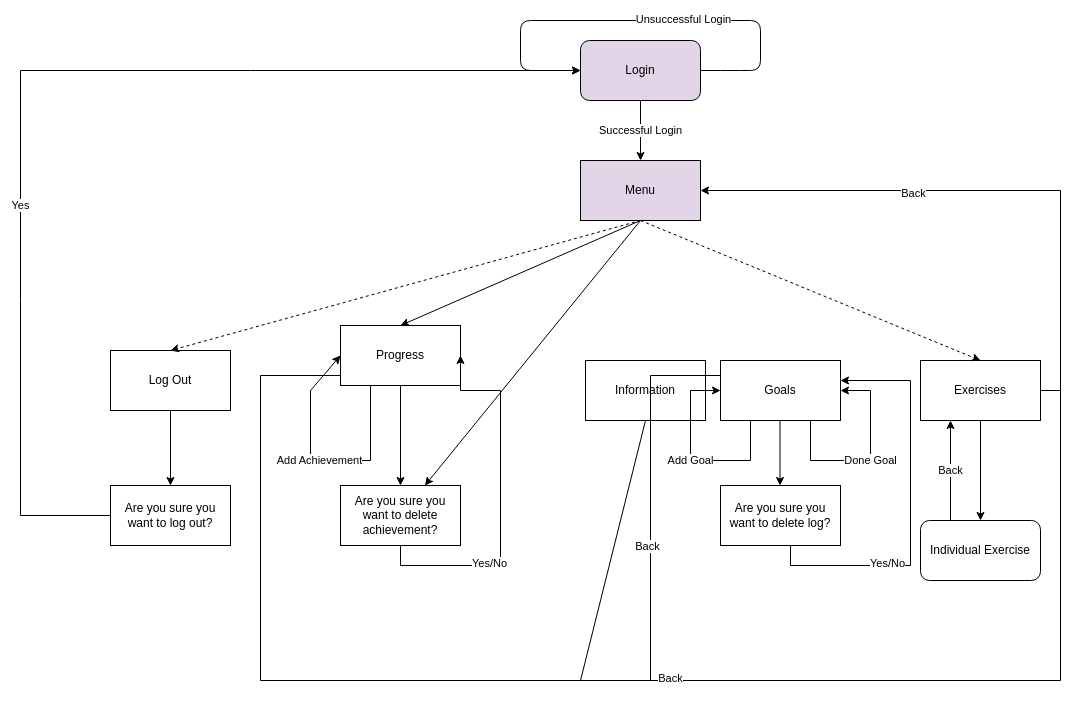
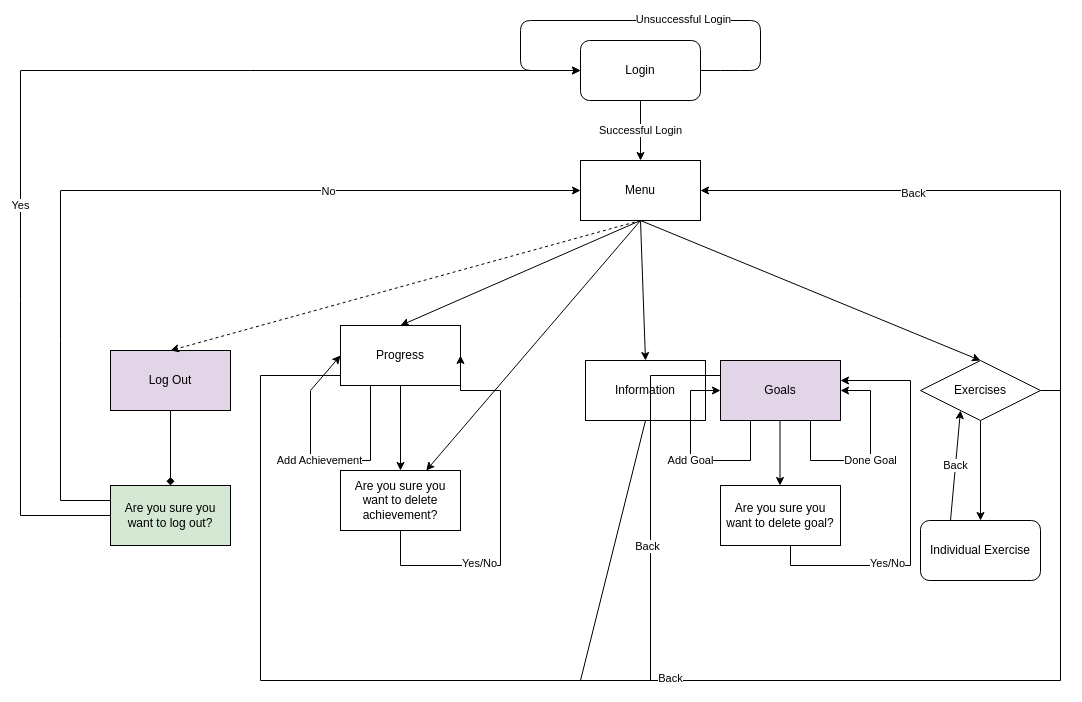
- <mxCell id="33" value="Login" style="rounded=1;whiteSpace=wrap;html=1;fillColor=#e1d5e7;" vertex="1" parent="1"><mxGeometry x="580" y="40" width="120" height="60" as="geometry" /></mxCell>
+ <mxCell id="33" value="Login" style="rounded=1;whiteSpace=wrap;html=1;" vertex="1" parent="1"><mxGeometry x="580" y="40" width="120" height="60" as="geometry" /></mxCell>
+ <mxCell id="23" value="" style="endArrow=classic;html=1;exitX=0;exitY=0.25;exitDx=0;exitDy=0;entryX=0;entryY=0.5;entryDx=0;entryDy=0;rounded=0;" edge="1" parent="1" source="15" target="2"><mxGeometry width="50" height="50" relative="1" as="geometry"><mxPoint x="280" y="480" as="sourcePoint" /><mxPoint x="330" y="430" as="targetPoint" /><Array as="points"><mxPoint x="60" y="500" /><mxPoint x="60" y="340" /><mxPoint x="60" y="190" /></Array></mxGeometry></mxCell>
+ <mxCell id="24" value="No" style="edgeLabel;html=1;align=center;verticalAlign=middle;resizable=0;points=[];" vertex="1" connectable="0" parent="23"><mxGeometry x="0.426" relative="1" as="geometry"><mxPoint as="offset" /></mxGeometry></mxCell>
- <mxCell id="2" value="&lt;div&gt;Menu&lt;/div&gt;" style="rounded=0;whiteSpace=wrap;html=1;fillColor=#e1d5e7;" vertex="1" parent="1"><mxGeometry x="580" y="160" width="120" height="60" as="geometry" /></mxCell>
+ <mxCell id="2" value="&lt;div&gt;Menu&lt;/div&gt;" style="rounded=0;whiteSpace=wrap;html=1;" vertex="1" parent="1"><mxGeometry x="580" y="160" width="120" height="60" as="geometry" /></mxCell>
+ <mxCell id="17" value="" style="endArrow=classic;html=1;exitX=0.5;exitY=1;exitDx=0;exitDy=0;entryX=0.5;entryY=0;entryDx=0;entryDy=0;" edge="1" parent="1" source="2" target="3"><mxGeometry width="50" height="50" relative="1" as="geometry"><mxPoint x="820" y="300" as="sourcePoint" /><mxPoint x="870" y="250" as="targetPoint" /></mxGeometry></mxCell>
- <mxCell id="19" value="" style="endArrow=classic;html=1;exitX=0.5;exitY=1;exitDx=0;exitDy=0;entryX=0.5;entryY=0;entryDx=0;entryDy=0;dashed=1;" edge="1" parent="1" source="2" target="6"><mxGeometry width="50" height="50" relative="1" as="geometry"><mxPoint x="860" y="330" as="sourcePoint" /><mxPoint x="910" y="280" as="targetPoint" /></mxGeometry></mxCell>
+ <mxCell id="19" value="" style="endArrow=classic;html=1;exitX=0.5;exitY=1;exitDx=0;exitDy=0;entryX=0.5;entryY=0;entryDx=0;entryDy=0;" edge="1" parent="1" source="2" target="6"><mxGeometry width="50" height="50" relative="1" as="geometry"><mxPoint x="860" y="330" as="sourcePoint" /><mxPoint x="910" y="280" as="targetPoint" /></mxGeometry></mxCell>
- <mxCell id="5" value="Log Out" style="rounded=0;whiteSpace=wrap;html=1;" vertex="1" parent="1"><mxGeometry x="110" y="350" width="120" height="60" as="geometry" /></mxCell>
+ <mxCell id="5" value="Log Out" style="rounded=0;whiteSpace=wrap;html=1;fillColor=#e1d5e7;" vertex="1" parent="1"><mxGeometry x="110" y="350" width="120" height="60" as="geometry" /></mxCell>
- <mxCell id="4" value="&lt;div&gt;Goals&lt;/div&gt;" style="rounded=0;whiteSpace=wrap;html=1;" vertex="1" parent="1"><mxGeometry x="720" y="360" width="120" height="60" as="geometry" /></mxCell>
+ <mxCell id="4" value="&lt;div&gt;Goals&lt;/div&gt;" style="rounded=0;whiteSpace=wrap;html=1;fillColor=#e1d5e7;" vertex="1" parent="1"><mxGeometry x="720" y="360" width="120" height="60" as="geometry" /></mxCell>
- <mxCell id="6" value="Exercises" style="rounded=0;whiteSpace=wrap;html=1;" vertex="1" parent="1"><mxGeometry x="920" y="360" width="120" height="60" as="geometry" /></mxCell>
+ <mxCell id="6" value="Exercises" style="rhombus;whiteSpace=wrap;html=1;" vertex="1" parent="1"><mxGeometry x="920" y="360" width="120" height="60" as="geometry" /></mxCell>
- <mxCell id="20" value="" style="endArrow=classic;html=1;exitX=0.5;exitY=1;exitDx=0;exitDy=0;entryX=0.5;entryY=0;entryDx=0;entryDy=0;" edge="1" parent="1" source="5" target="15"><mxGeometry width="50" height="50" relative="1" as="geometry"><mxPoint x="460" y="510" as="sourcePoint" /><mxPoint x="510" y="460" as="targetPoint" /></mxGeometry></mxCell>
+ <mxCell id="20" value="" style="endArrow=diamond;html=1;exitX=0.5;exitY=1;exitDx=0;exitDy=0;entryX=0.5;entryY=0;entryDx=0;entryDy=0;" edge="1" parent="1" source="5" target="15"><mxGeometry width="50" height="50" relative="1" as="geometry"><mxPoint x="460" y="510" as="sourcePoint" /><mxPoint x="510" y="460" as="targetPoint" /></mxGeometry></mxCell>
- <mxCell id="15" value="Are you sure you want to log out?" style="rounded=0;whiteSpace=wrap;html=1;" vertex="1" parent="1"><mxGeometry x="110" y="485" width="120" height="60" as="geometry" /></mxCell>
+ <mxCell id="15" value="Are you sure you want to log out?" style="rounded=0;whiteSpace=wrap;html=1;fillColor=#d5e8d4;" vertex="1" parent="1"><mxGeometry x="110" y="485" width="120" height="60" as="geometry" /></mxCell>
- <mxCell id="28" value="Are you sure you want to delete achievement?" style="rounded=0;whiteSpace=wrap;html=1;" vertex="1" parent="1"><mxGeometry x="340" y="485" width="120" height="60" as="geometry" /></mxCell>
+ <mxCell id="28" value="Are you sure you want to delete achievement?" style="rounded=0;whiteSpace=wrap;html=1;" vertex="1" parent="1"><mxGeometry x="340" y="470" width="120" height="60" as="geometry" /></mxCell>
- <mxCell id="38" value="Are you sure you want to delete log?" style="rounded=0;whiteSpace=wrap;html=1;" vertex="1" parent="1"><mxGeometry x="720" y="485" width="120" height="60" as="geometry" /></mxCell>
+ <mxCell id="38" value="Are you sure you want to delete goal?" style="rounded=0;whiteSpace=wrap;html=1;" vertex="1" parent="1"><mxGeometry x="720" y="485" width="120" height="60" as="geometry" /></mxCell>
